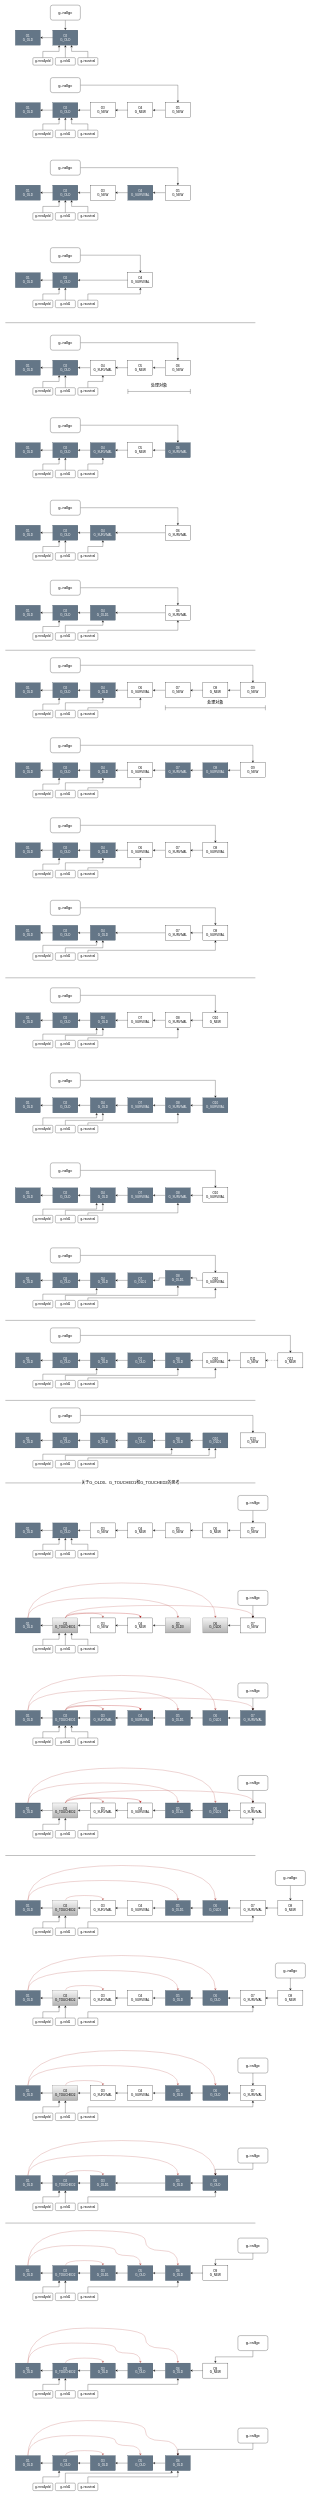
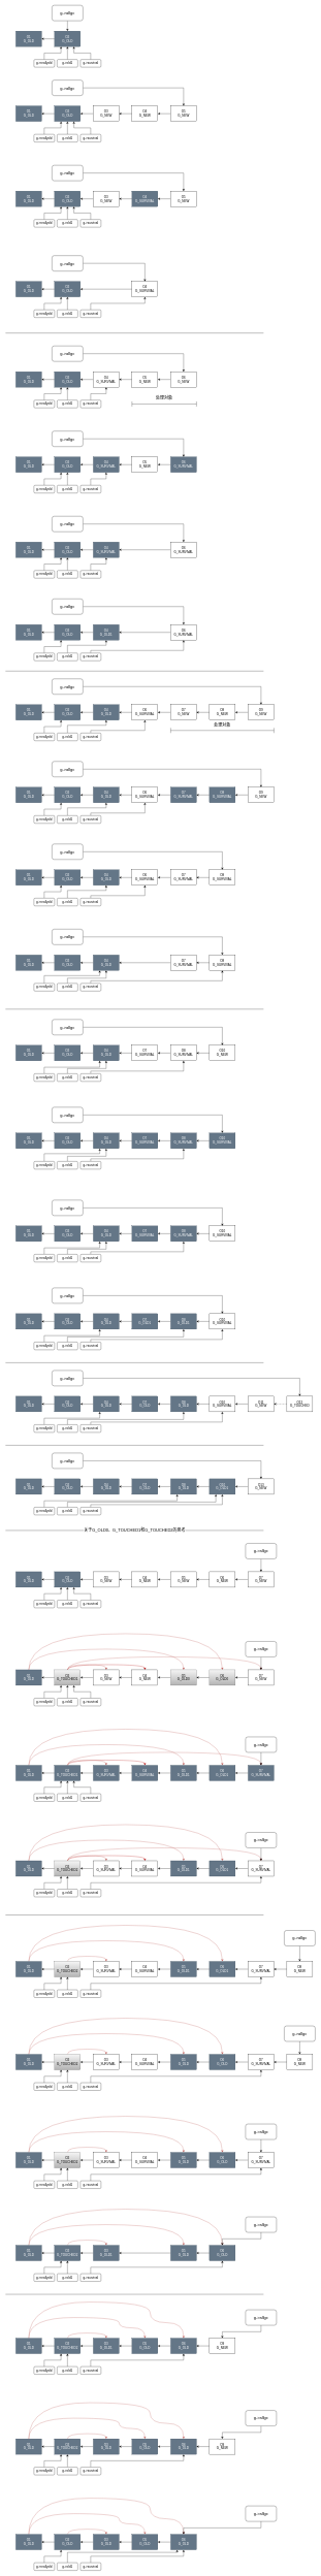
- <mxCell id="277" value="O8&lt;br&gt;G_OLD1" style="rounded=0;whiteSpace=wrap;html=1;fillColor=#647687;strokeColor=#314354;fontColor=#ffffff;" vertex="1" parent="1"><mxGeometry x="660" y="5080" width="100" height="60" as="geometry" /></mxCell>
+ <mxCell id="277" value="O8&lt;br&gt;G_OLD1" style="rounded=0;whiteSpace=wrap;html=1;fillColor=#647687;strokeColor=#314354;fontColor=#ffffff;" vertex="1" parent="1"><mxGeometry x="660" y="5090" width="100" height="60" as="geometry" /></mxCell>
- <mxCell id="302" value="O12&lt;br&gt;G_NEW" style="rounded=0;whiteSpace=wrap;html=1;" vertex="1" parent="1"><mxGeometry x="1110" y="5410" width="100" height="60" as="geometry" /></mxCell>
+ <mxCell id="302" value="O12&lt;br&gt;G_TOUCHED" style="rounded=0;whiteSpace=wrap;html=1;" vertex="1" parent="1"><mxGeometry x="1110" y="5410" width="100" height="60" as="geometry" /></mxCell>
+ <mxCell id="322" style="edgeStyle=orthogonalEdgeStyle;rounded=0;orthogonalLoop=1;jettySize=auto;html=1;exitX=0;exitY=0.5;exitDx=0;exitDy=0;entryX=1;entryY=0.5;entryDx=0;entryDy=0;" edge="1" parent="1" source="323" target="321"><mxGeometry relative="1" as="geometry" /></mxCell>
+ <mxCell id="373" style="edgeStyle=orthogonalEdgeStyle;rounded=0;orthogonalLoop=1;jettySize=auto;html=1;exitX=0;exitY=0.5;exitDx=0;exitDy=0;" edge="1" parent="1" source="374" target="372"><mxGeometry relative="1" as="geometry" /></mxCell>
